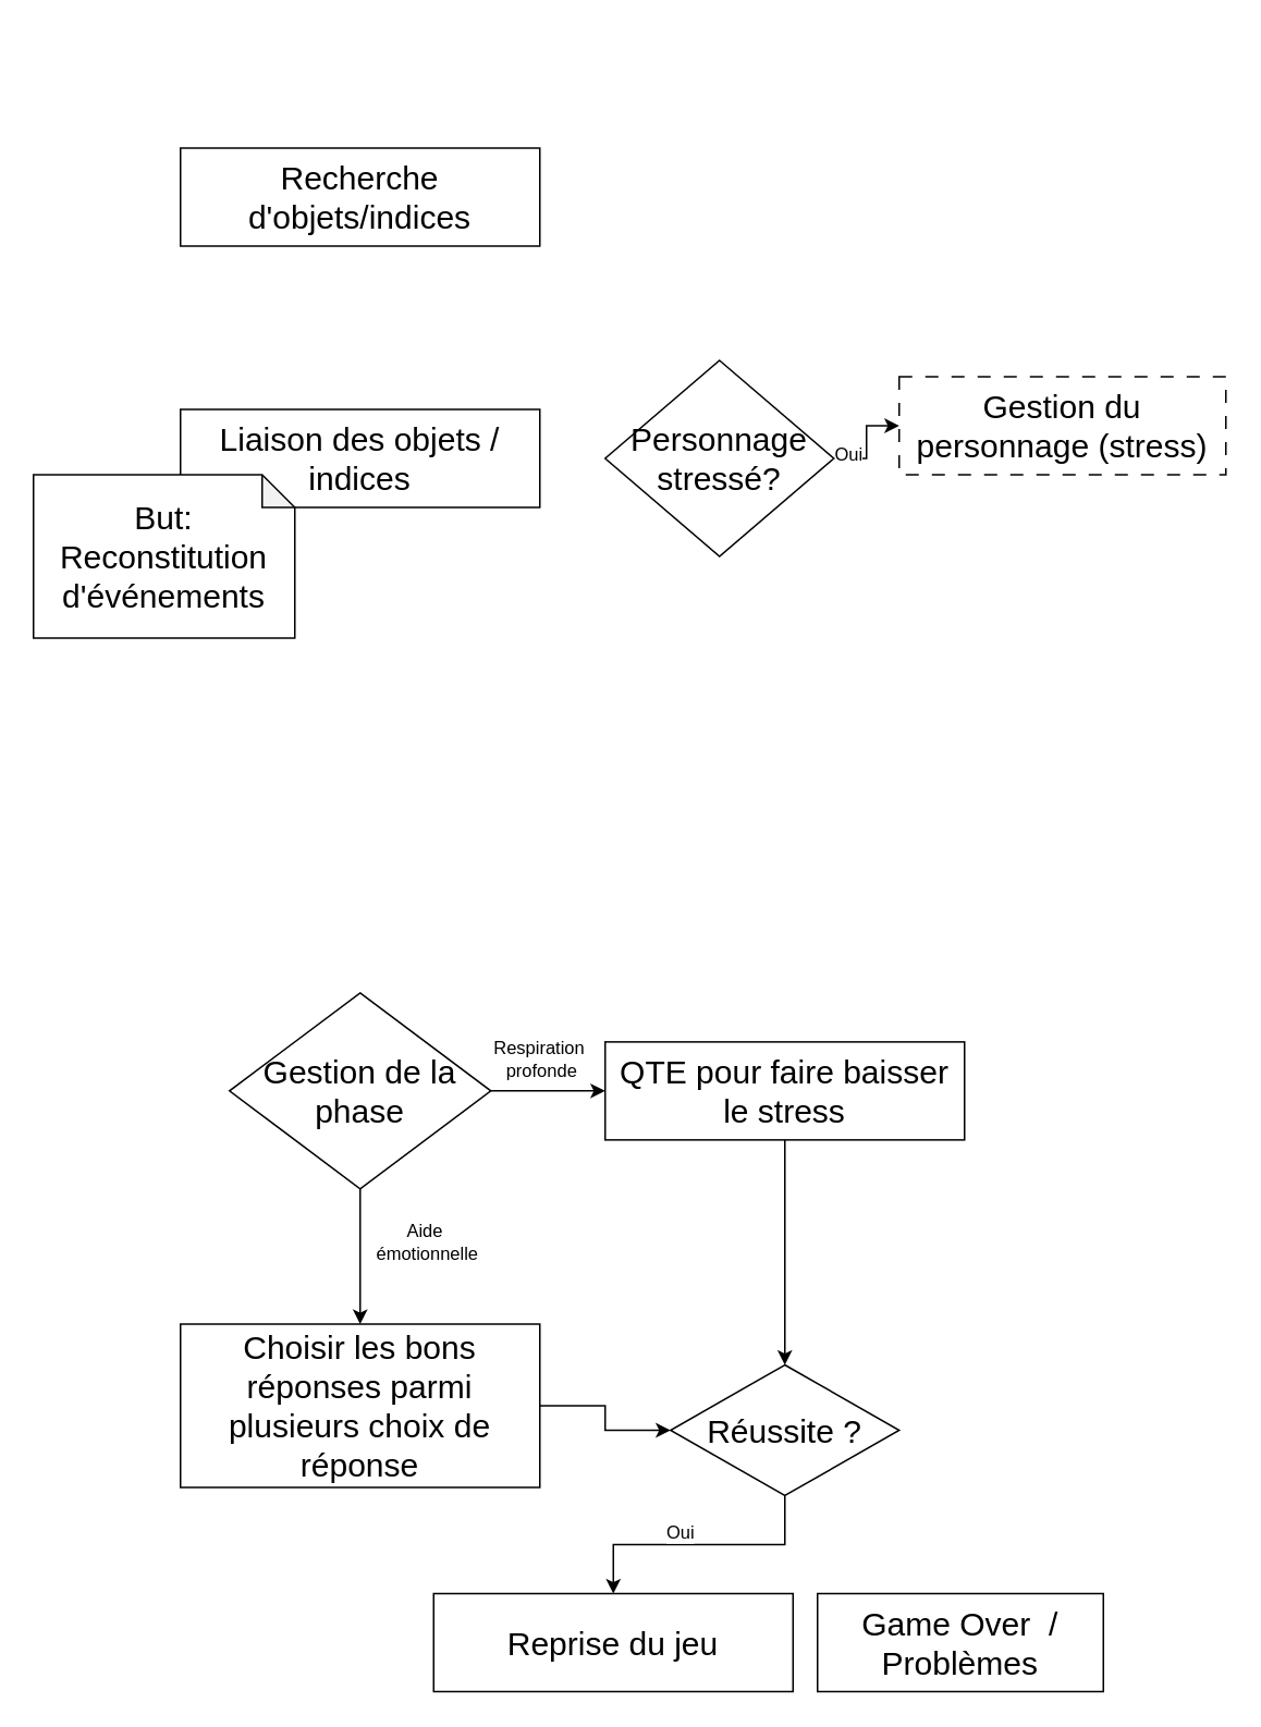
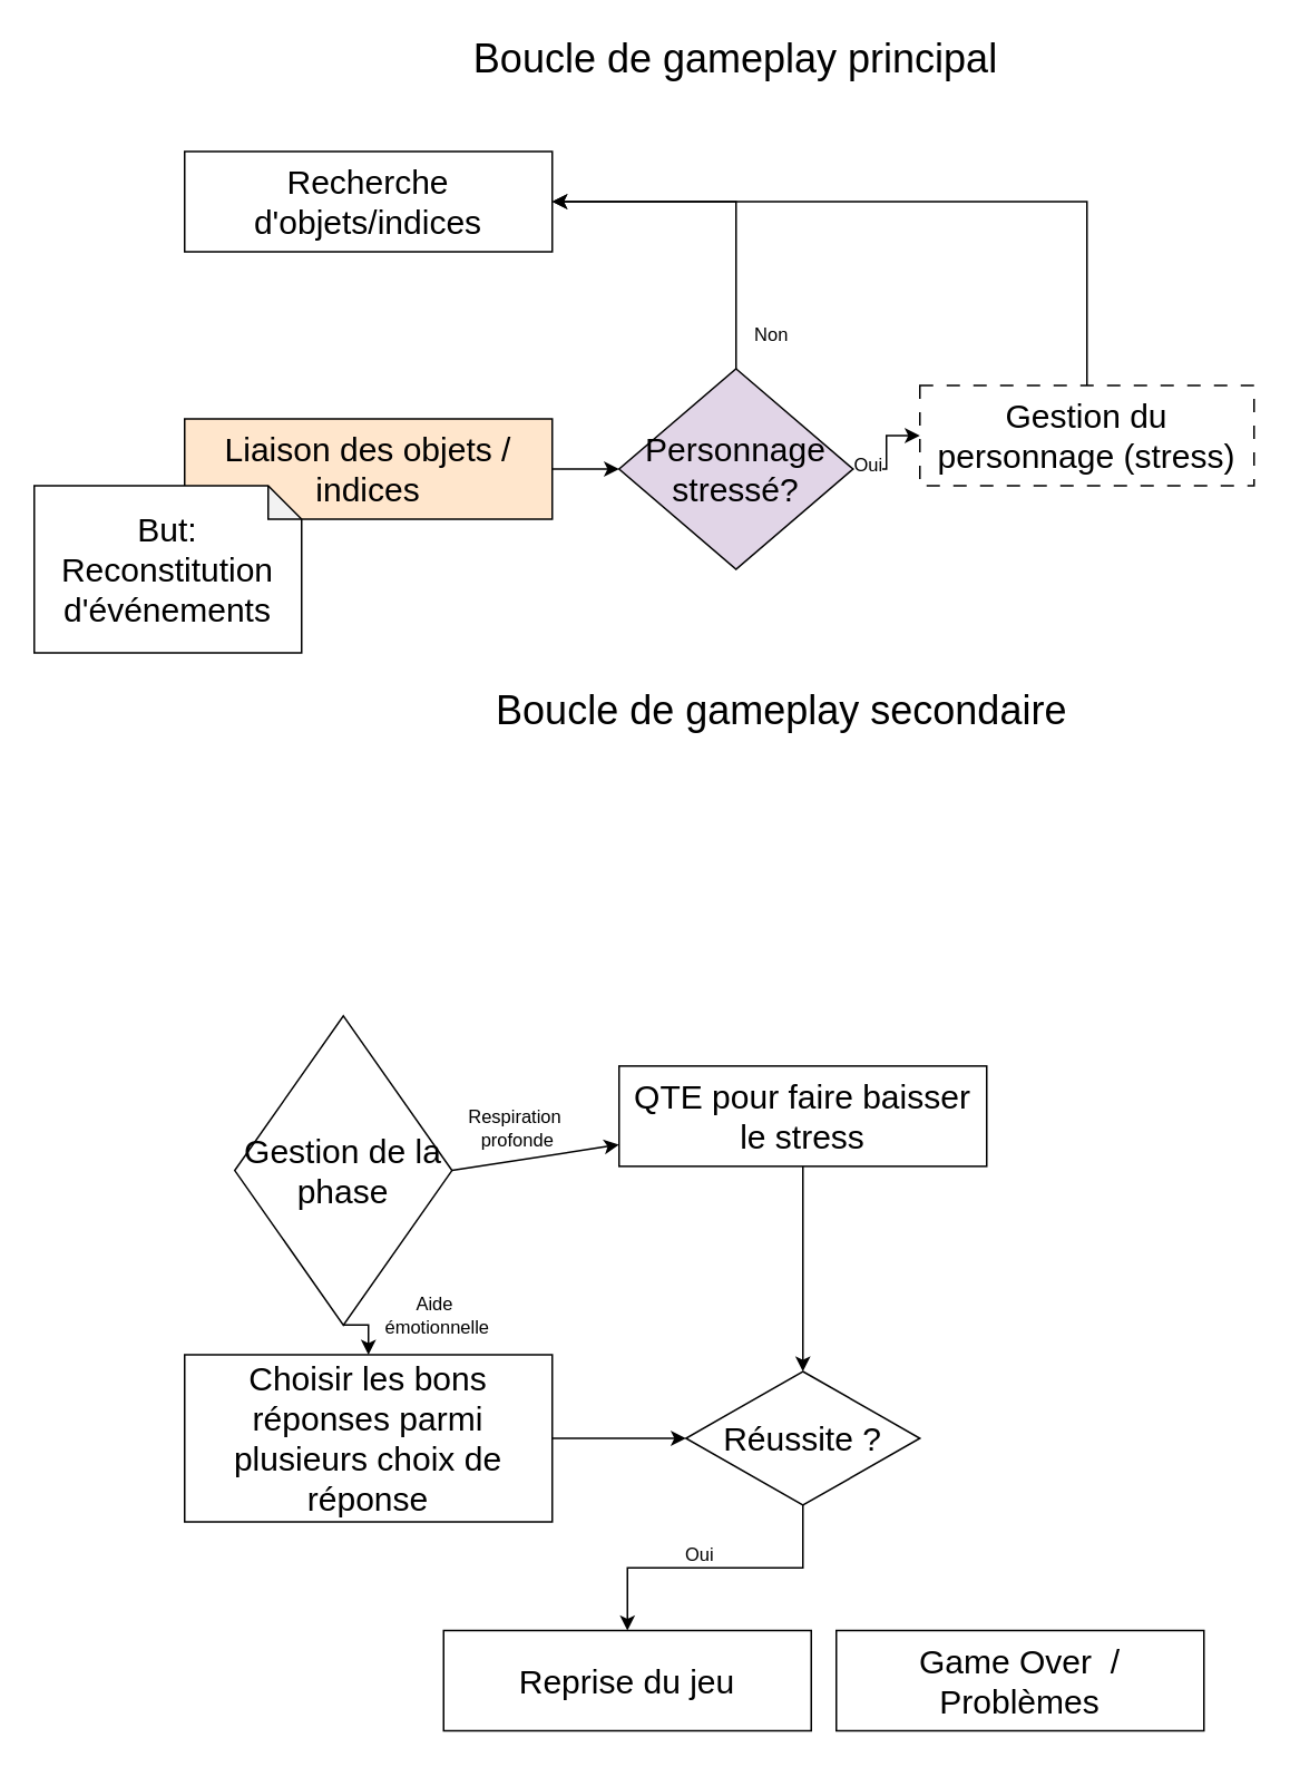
+ <mxCell id="14" value="&lt;font style=&quot;font-size: 24px;&quot;&gt;Boucle de gameplay principal&lt;/font&gt;" style="text;html=1;align=center;verticalAlign=middle;whiteSpace=wrap;rounded=0;" vertex="1" parent="1"><mxGeometry x="275" y="20" width="330" height="30" as="geometry" /></mxCell>
+ <mxCell id="6" style="edgeStyle=orthogonalEdgeStyle;rounded=0;orthogonalLoop=1;jettySize=auto;html=1;exitX=0.5;exitY=0;exitDx=0;exitDy=0;entryX=1;entryY=0.5;entryDx=0;entryDy=0;" edge="1" parent="1" source="7" target="2"><mxGeometry relative="1" as="geometry" /></mxCell>
+ <mxCell id="9" style="edgeStyle=orthogonalEdgeStyle;rounded=0;orthogonalLoop=1;jettySize=auto;html=1;exitX=0.5;exitY=0;exitDx=0;exitDy=0;entryX=1;entryY=0.5;entryDx=0;entryDy=0;" edge="1" parent="1" source="11" target="2"><mxGeometry relative="1" as="geometry" /></mxCell>
+ <mxCell id="10" value="Non" style="edgeLabel;html=1;align=center;verticalAlign=middle;resizable=0;points=[];" vertex="1" connectable="0" parent="9"><mxGeometry x="-0.829" y="-5" relative="1" as="geometry"><mxPoint x="15" y="-3" as="offset" /></mxGeometry></mxCell>
- <mxCell id="3" value="&lt;font style=&quot;font-size: 20px;&quot;&gt;Liaison des objets / indices&lt;br&gt;&lt;/font&gt;" style="rounded=0;whiteSpace=wrap;html=1;" vertex="1" parent="1"><mxGeometry x="110" y="250" width="220" height="60" as="geometry" /></mxCell>
+ <mxCell id="3" value="&lt;font style=&quot;font-size: 20px;&quot;&gt;Liaison des objets / indices&lt;br&gt;&lt;/font&gt;" style="rounded=0;whiteSpace=wrap;html=1;fillColor=#ffe6cc;" vertex="1" parent="1"><mxGeometry x="110" y="250" width="220" height="60" as="geometry" /></mxCell>
+ <mxCell id="8" value="" style="endArrow=classic;html=1;rounded=0;exitX=1;exitY=0.5;exitDx=0;exitDy=0;entryX=0;entryY=0.5;entryDx=0;entryDy=0;" edge="1" parent="1" source="3" target="11"><mxGeometry width="50" height="50" relative="1" as="geometry"><mxPoint x="420" y="270" as="sourcePoint" /><mxPoint x="400" y="280" as="targetPoint" /></mxGeometry></mxCell>
- <mxCell id="11" value="&lt;font style=&quot;font-size: 20px;&quot;&gt;Personnage stressé?&lt;/font&gt;" style="rhombus;whiteSpace=wrap;html=1;" vertex="1" parent="1"><mxGeometry x="370" y="220" width="140" height="120" as="geometry" /></mxCell>
+ <mxCell id="11" value="&lt;font style=&quot;font-size: 20px;&quot;&gt;Personnage stressé?&lt;/font&gt;" style="rhombus;whiteSpace=wrap;html=1;fillColor=#e1d5e7;" vertex="1" parent="1"><mxGeometry x="370" y="220" width="140" height="120" as="geometry" /></mxCell>
+ <mxCell id="5" value="&lt;font style=&quot;font-size: 24px;&quot;&gt;Boucle de gameplay secondaire&lt;/font&gt;" style="text;html=1;align=center;verticalAlign=middle;whiteSpace=wrap;rounded=0;" vertex="1" parent="1"><mxGeometry x="275" y="410" width="385" height="30" as="geometry" /></mxCell>
- <mxCell id="17" value="&lt;font style=&quot;font-size: 20px;&quot;&gt;Gestion de la phase&lt;/font&gt;" style="rhombus;whiteSpace=wrap;html=1;" vertex="1" parent="1"><mxGeometry x="140" y="607.24" width="160" height="120" as="geometry" /></mxCell>
+ <mxCell id="17" value="&lt;font style=&quot;font-size: 20px;&quot;&gt;Gestion de la phase&lt;/font&gt;" style="rhombus;whiteSpace=wrap;html=1;" vertex="1" parent="1"><mxGeometry x="140" y="607.24" width="130" height="185" as="geometry" /></mxCell>
- <mxCell id="25" value="&lt;font style=&quot;font-size: 20px;&quot;&gt;Réussite ?&lt;/font&gt;" style="rhombus;whiteSpace=wrap;html=1;" vertex="1" parent="1"><mxGeometry x="410" y="835" width="140" height="80" as="geometry" /></mxCell>
+ <mxCell id="25" value="&lt;font style=&quot;font-size: 20px;&quot;&gt;Réussite ?&lt;/font&gt;" style="rhombus;whiteSpace=wrap;html=1;" vertex="1" parent="1"><mxGeometry x="410" y="820" width="140" height="80" as="geometry" /></mxCell>
- <mxCell id="27" value="&lt;font style=&quot;font-size: 20px;&quot;&gt;Game Over&amp;nbsp; &lt;font style=&quot;font-size: 20px;&quot;&gt;/ Problèmes&lt;br&gt;&lt;/font&gt;&lt;/font&gt;" style="rounded=0;whiteSpace=wrap;html=1;" vertex="1" parent="1"><mxGeometry x="500" y="975" width="175" height="60" as="geometry" /></mxCell>
+ <mxCell id="27" value="&lt;font style=&quot;font-size: 20px;&quot;&gt;Game Over&amp;nbsp; &lt;font style=&quot;font-size: 20px;&quot;&gt;/ Problèmes&lt;br&gt;&lt;/font&gt;&lt;/font&gt;" style="rounded=0;whiteSpace=wrap;html=1;" vertex="1" parent="1"><mxGeometry x="500" y="975" width="220" height="60" as="geometry" /></mxCell>
